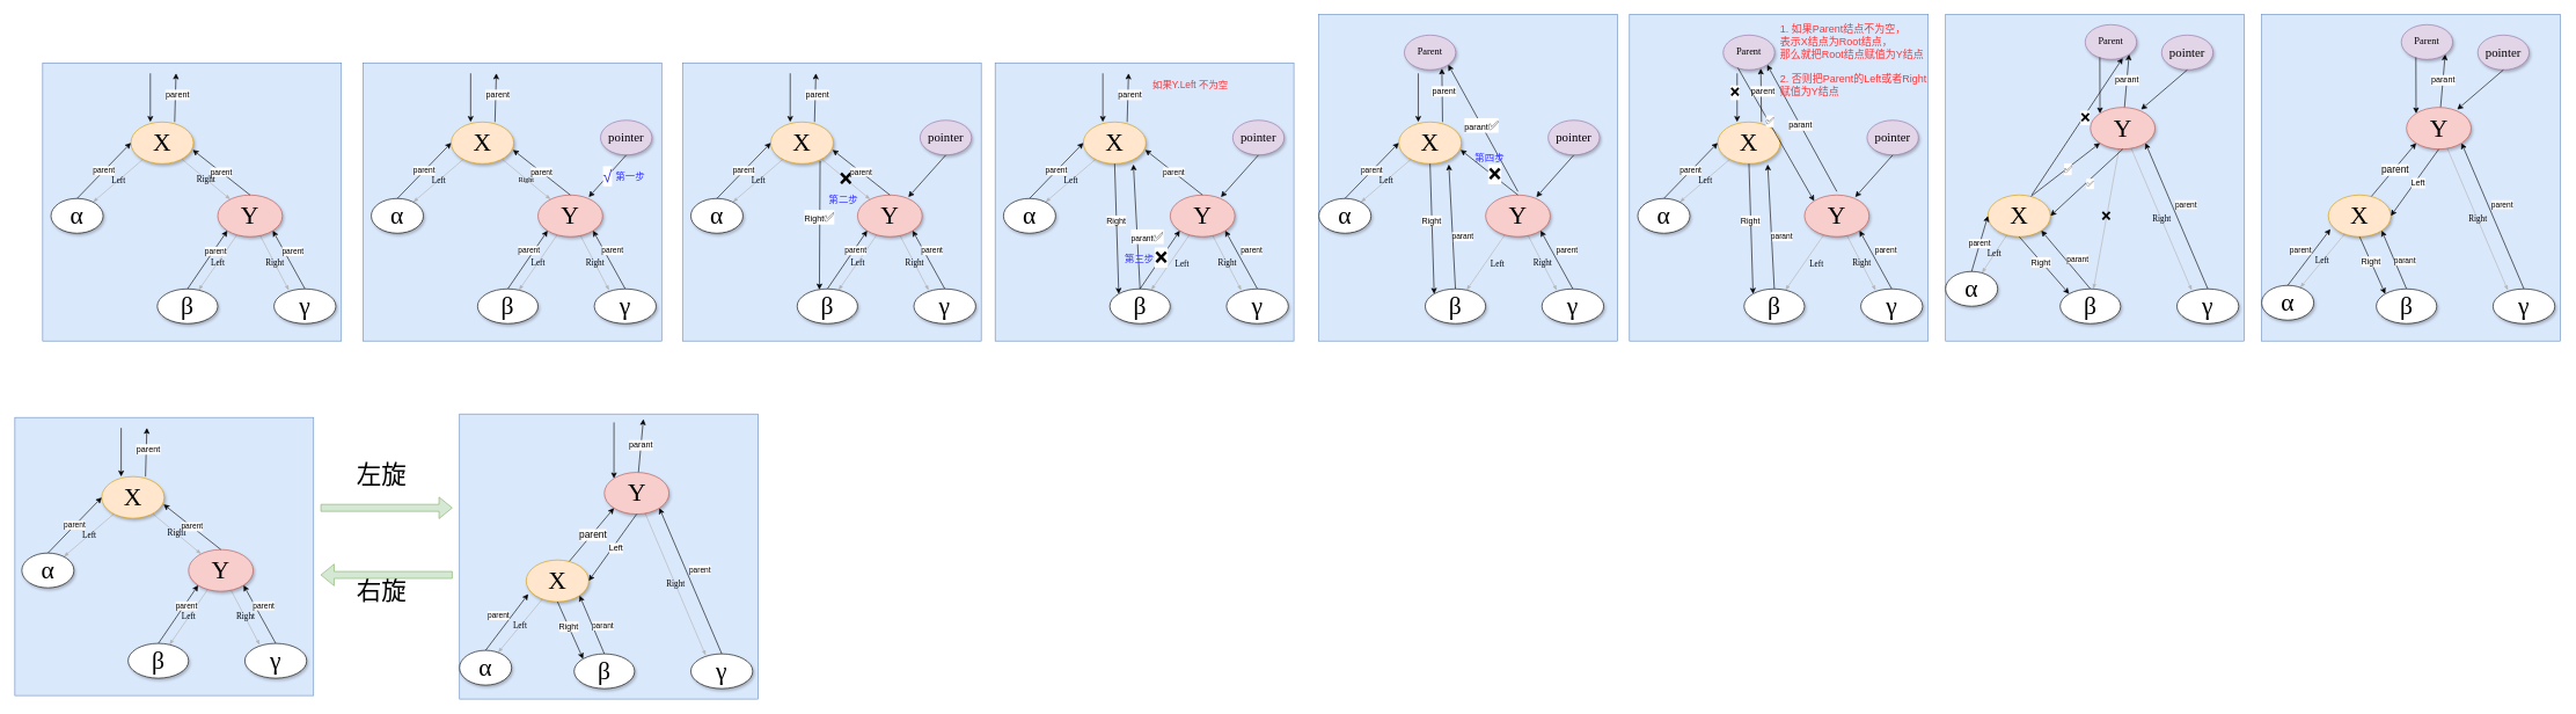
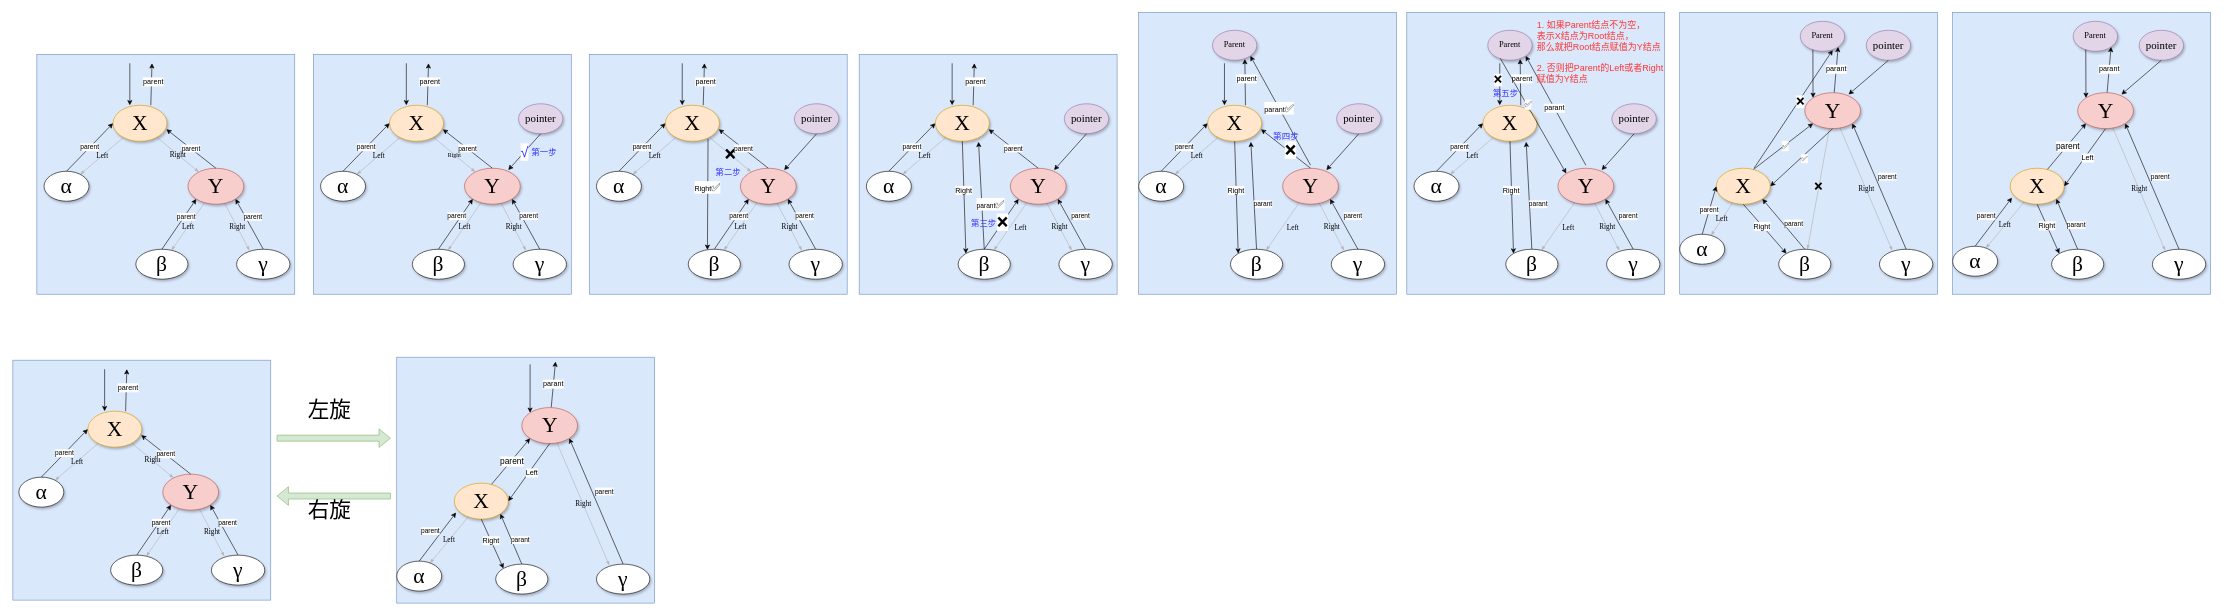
- <mxCell id="84" value="&lt;font style=&quot;font-size: 14px&quot; color=&quot;#ff3333&quot;&gt;如果Y.Left 不为空&lt;/font&gt;" style="text;html=1;resizable=0;points=[];autosize=1;align=left;verticalAlign=top;spacingTop=-4;" parent="1" vertex="1"><mxGeometry x="1656" y="110" width="120" height="20" as="geometry" /></mxCell>
+ <mxCell id="135" value="&lt;font style=&quot;font-size: 14px&quot; color=&quot;#3333ff&quot;&gt;第五步&lt;/font&gt;" style="text;html=1;resizable=0;points=[];autosize=1;align=left;verticalAlign=top;spacingTop=-4;" parent="1" vertex="1"><mxGeometry x="2486" y="144" width="60" height="20" as="geometry" /></mxCell>
